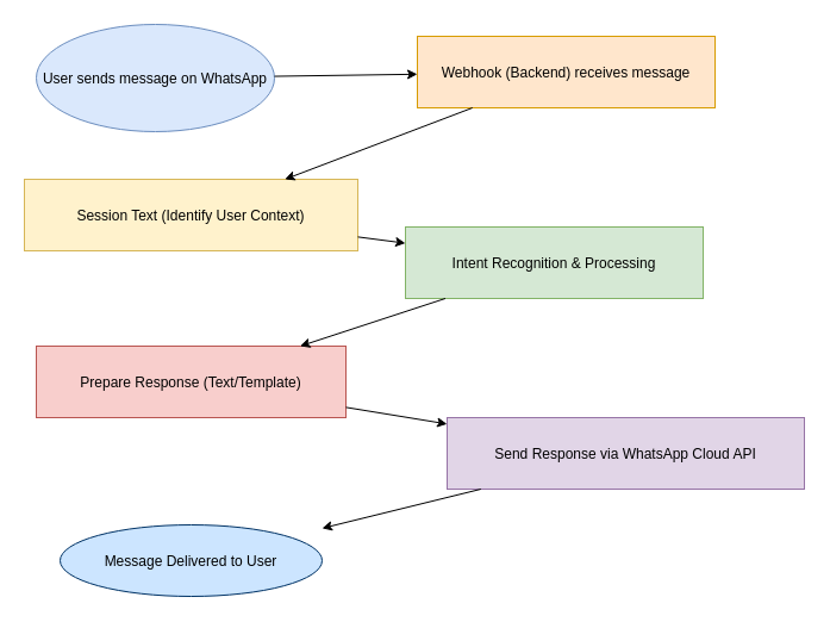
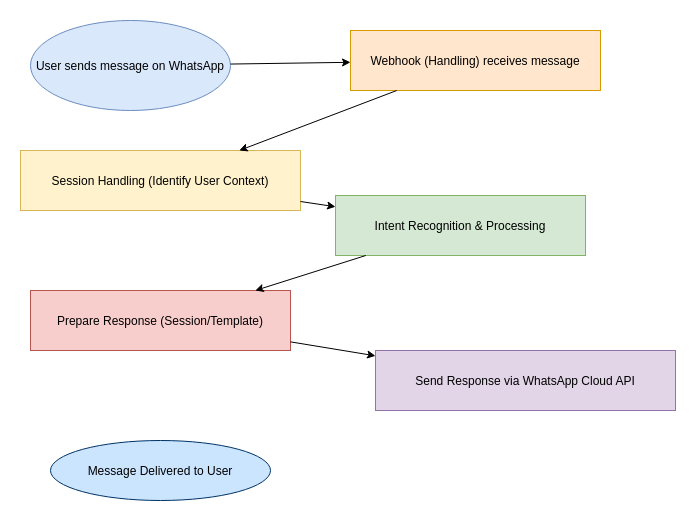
- <mxCell id="3" value="Webhook (Backend) receives message" style="shape=rectangle;fillColor=#ffe6cc;strokeColor=#d79b00;" parent="1" vertex="1"><mxGeometry x="350" y="30" width="250" height="60" as="geometry" /></mxCell>
+ <mxCell id="3" value="Webhook (Handling) receives message" style="shape=rectangle;fillColor=#ffe6cc;strokeColor=#d79b00;" parent="1" vertex="1"><mxGeometry x="350" y="30" width="250" height="60" as="geometry" /></mxCell>
- <mxCell id="4" value="Session Text (Identify User Context)" style="shape=rectangle;fillColor=#fff2cc;strokeColor=#d6b656;" parent="1" vertex="1"><mxGeometry x="20" y="150" width="280" height="60" as="geometry" /></mxCell>
+ <mxCell id="4" value="Session Handling (Identify User Context)" style="shape=rectangle;fillColor=#fff2cc;strokeColor=#d6b656;" parent="1" vertex="1"><mxGeometry x="20" y="150" width="280" height="60" as="geometry" /></mxCell>
- <mxCell id="5" value="Intent Recognition &amp; Processing" style="shape=rectangle;fillColor=#d5e8d4;strokeColor=#82b366;" parent="1" vertex="1"><mxGeometry x="340" y="190" width="250" height="60" as="geometry" /></mxCell>
+ <mxCell id="5" value="Intent Recognition &amp; Processing" style="shape=rectangle;fillColor=#d5e8d4;strokeColor=#82b366;" parent="1" vertex="1"><mxGeometry x="335" y="195" width="250" height="60" as="geometry" /></mxCell>
- <mxCell id="6" value="Prepare Response (Text/Template)" style="shape=rectangle;fillColor=#f8cecc;strokeColor=#b85450;" parent="1" vertex="1"><mxGeometry x="30" y="290" width="260" height="60" as="geometry" /></mxCell>
+ <mxCell id="6" value="Prepare Response (Session/Template)" style="shape=rectangle;fillColor=#f8cecc;strokeColor=#b85450;" parent="1" vertex="1"><mxGeometry x="30" y="290" width="260" height="60" as="geometry" /></mxCell>
- <mxCell id="14" parent="1" source="7" target="8" edge="1"><mxGeometry relative="1" as="geometry" /></mxCell>
